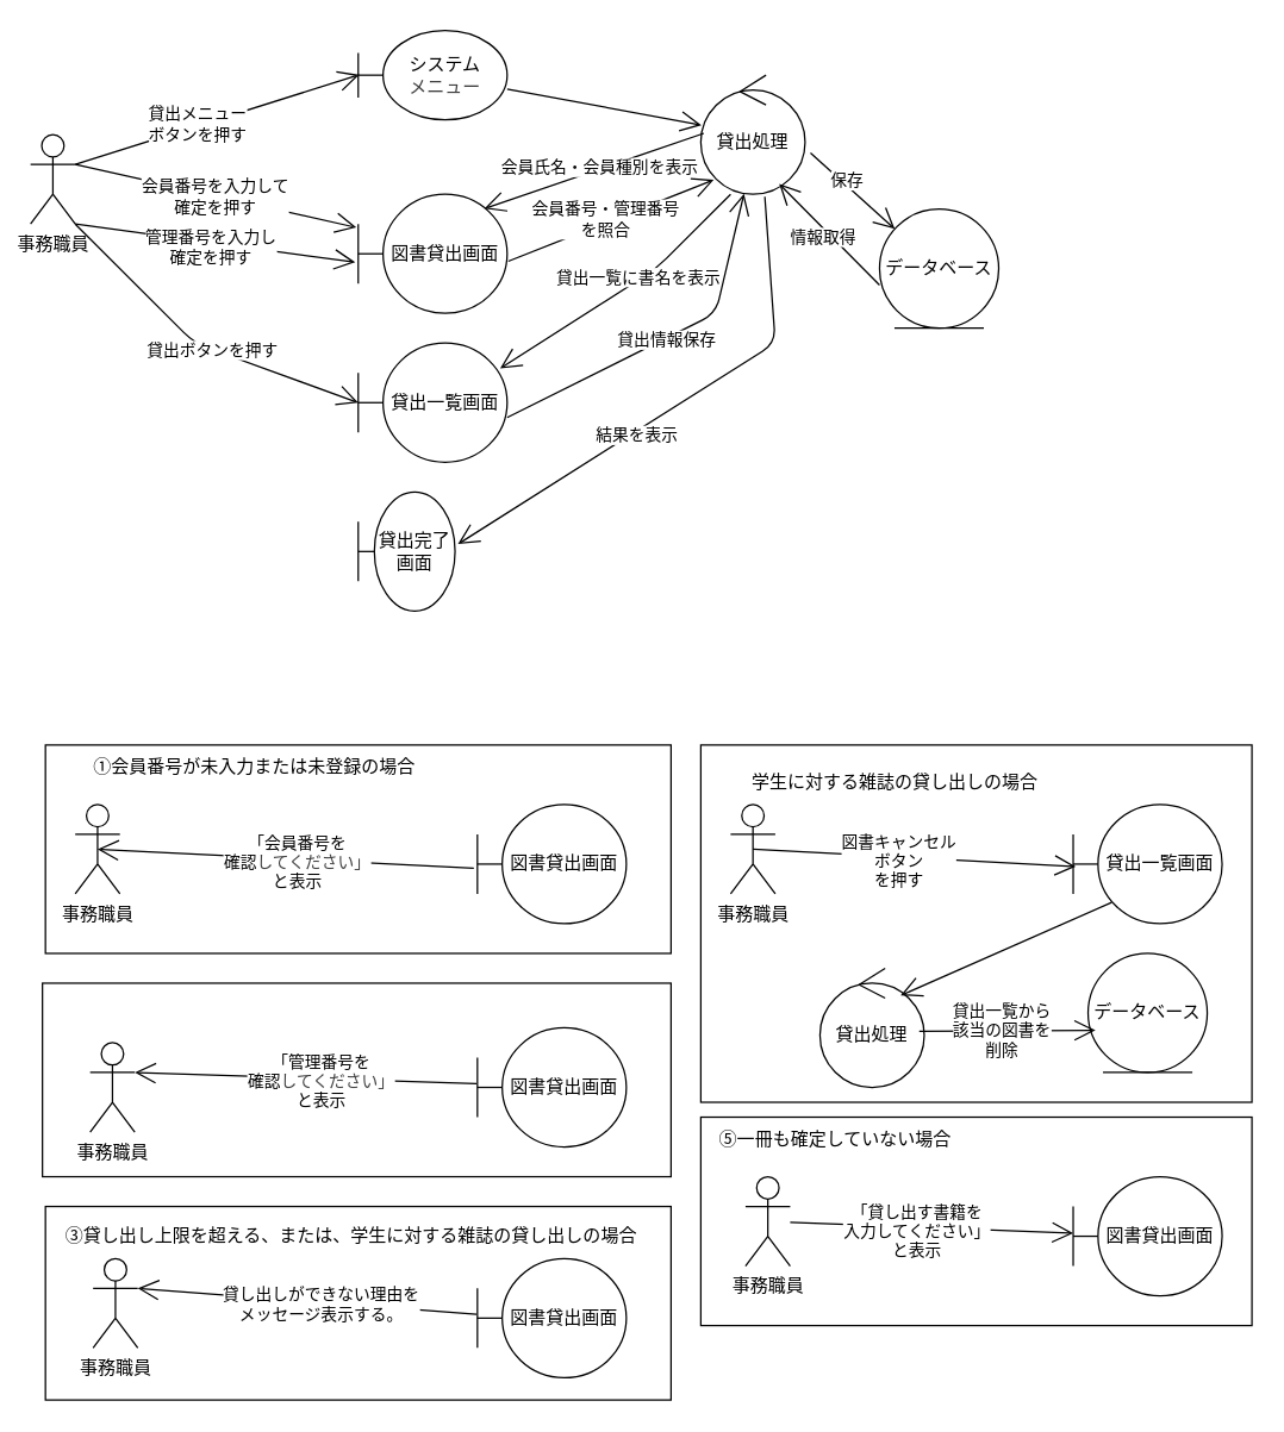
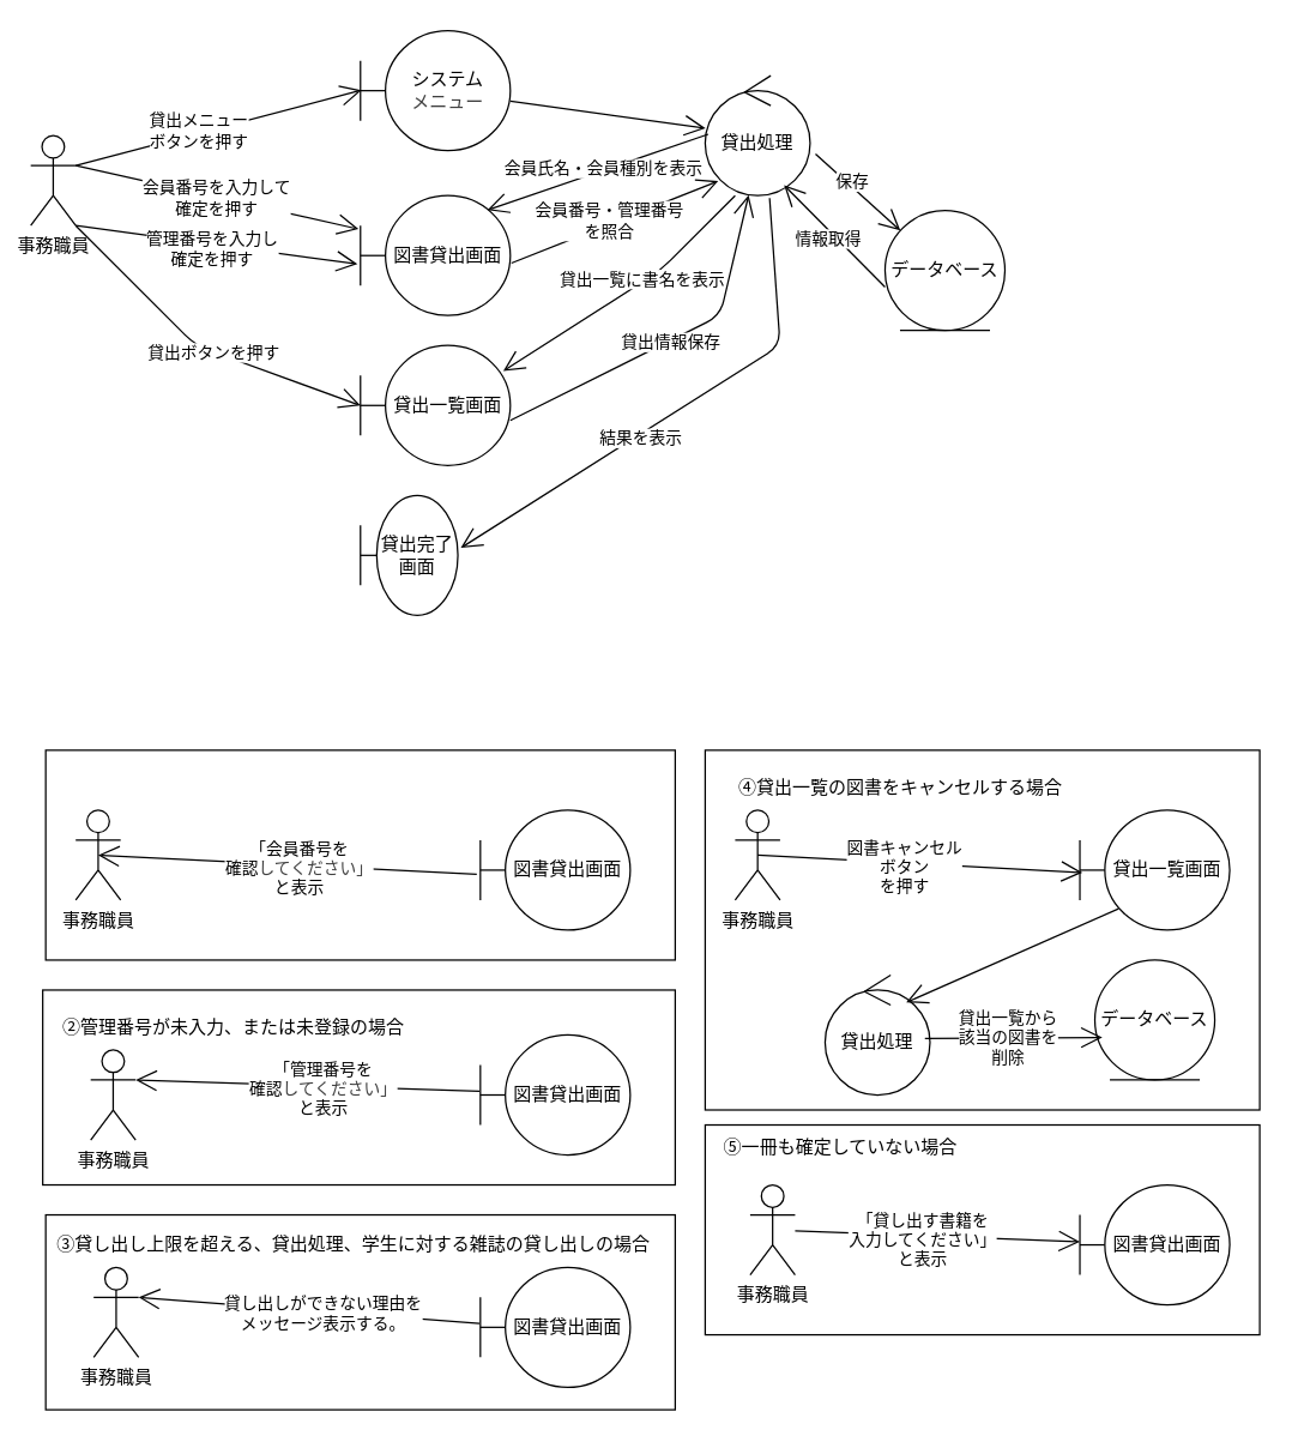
- <mxCell id="6" value="システム&lt;div&gt;&lt;span style=&quot;background-color: transparent; color: rgb(63, 63, 63);&quot;&gt;メニュー&lt;/span&gt;&lt;/div&gt;" style="shape=umlBoundary;whiteSpace=wrap;html=1;" vertex="1" parent="1"><mxGeometry x="240" y="20" width="100" height="60" as="geometry" /></mxCell>
+ <mxCell id="6" value="システム&lt;div&gt;&lt;span style=&quot;background-color: transparent; color: rgb(63, 63, 63);&quot;&gt;メニュー&lt;/span&gt;&lt;/div&gt;" style="shape=umlBoundary;whiteSpace=wrap;html=1;" vertex="1" parent="1"><mxGeometry x="240" y="20" width="100" height="80" as="geometry" /></mxCell>
- <mxCell id="37" value="①会員番号が未入力または未登録の場合" style="text;html=1;align=center;verticalAlign=middle;resizable=0;points=[];autosize=1;strokeColor=none;fillColor=none;" vertex="1" parent="1"><mxGeometry x="50" y="500" width="240" height="30" as="geometry" /></mxCell>
- <mxCell id="54" value="学生に対する雑誌の貸し出しの場合" style="text;html=1;align=center;verticalAlign=middle;resizable=0;points=[];autosize=1;strokeColor=none;fillColor=none;container=0;" vertex="1" parent="1"><mxGeometry x="480" y="510" width="240" height="30" as="geometry" /></mxCell>
+ <mxCell id="54" value="④貸出一覧の図書をキャンセルする場合" style="text;html=1;align=center;verticalAlign=middle;resizable=0;points=[];autosize=1;strokeColor=none;fillColor=none;container=0;" vertex="1" parent="1"><mxGeometry x="480" y="510" width="240" height="30" as="geometry" /></mxCell>
+ <mxCell id="43" value="②管理番号が未入力、または未登録の場合" style="text;html=1;align=center;verticalAlign=middle;resizable=0;points=[];autosize=1;strokeColor=none;fillColor=none;" vertex="1" parent="1"><mxGeometry y="670" width="250" height="30" as="geometry" x="30" /></mxCell>
- <mxCell id="48" value="③貸し出し上限を超える、または、学生に対する雑誌の貸し出しの場合" style="text;html=1;align=center;verticalAlign=middle;resizable=0;points=[];autosize=1;strokeColor=none;fillColor=none;container=0;" vertex="1" parent="1"><mxGeometry y="815" width="410" height="30" as="geometry" x="30" /></mxCell>
+ <mxCell id="48" value="③貸し出し上限を超える、貸出処理、学生に対する雑誌の貸し出しの場合" style="text;html=1;align=center;verticalAlign=middle;resizable=0;points=[];autosize=1;strokeColor=none;fillColor=none;container=0;" vertex="1" parent="1"><mxGeometry y="815" width="410" height="30" as="geometry" x="30" /></mxCell>
